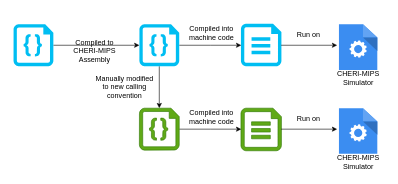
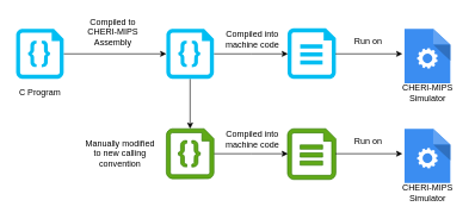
- <mxCell id="13" value="Compiled to&lt;br&gt;CHERI-MIPS&lt;br&gt;Assembly" style="text;html=1;align=center;verticalAlign=middle;resizable=0;points=[];autosize=1;" vertex="1" parent="1"><mxGeometry x="112" y="60" width="90" height="50" as="geometry" /></mxCell>
+ <mxCell id="13" value="Compiled to&lt;br&gt;CHERI-MIPS&lt;br&gt;Assembly" style="text;html=1;align=center;verticalAlign=middle;resizable=0;points=[];autosize=1;" vertex="1" parent="1"><mxGeometry x="112" y="20" width="90" height="50" as="geometry" /></mxCell>
+ <mxCell id="12" value="C Program" style="text;html=1;align=center;verticalAlign=middle;resizable=0;points=[];autosize=1;" vertex="1" parent="1"><mxGeometry x="20.25" y="120" width="70" height="20" as="geometry" /></mxCell>
- <mxCell id="14" value="Manually modified&lt;br&gt;to new calling&lt;br&gt;convention" style="text;html=1;align=center;verticalAlign=middle;resizable=0;points=[];autosize=1;" vertex="1" parent="1"><mxGeometry x="152" y="120" width="110" height="50" as="geometry" /></mxCell>
+ <mxCell id="14" value="Manually modified&lt;br&gt;to new calling&lt;br&gt;convention" style="text;html=1;align=center;verticalAlign=middle;resizable=0;points=[];autosize=1;" vertex="1" parent="1"><mxGeometry x="112" y="190" width="110" height="50" as="geometry" /></mxCell>
